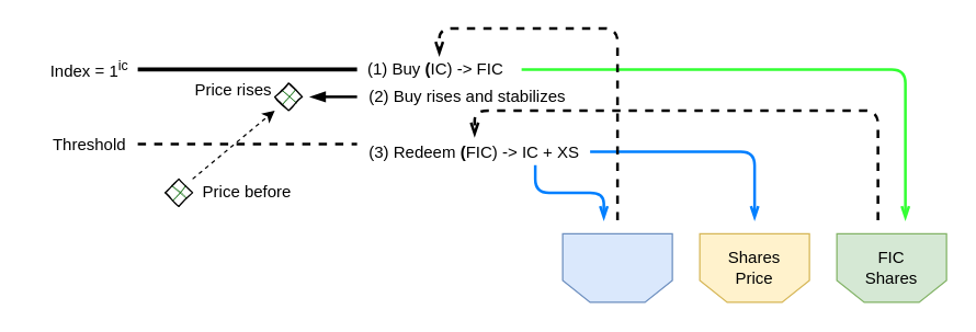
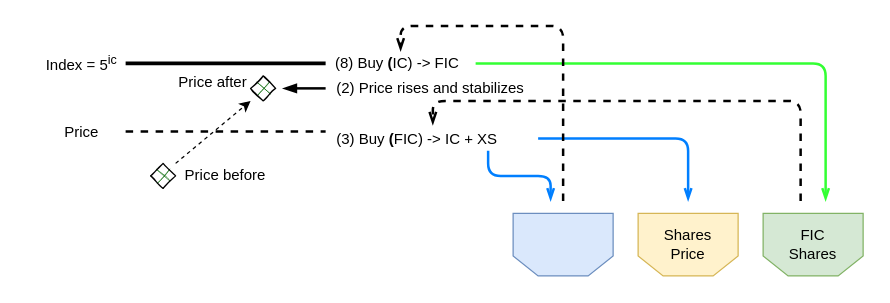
- <mxCell id="8" value="Index = 1&lt;sup&gt;ic&lt;/sup&gt;" style="text;html=1;strokeColor=none;fillColor=none;align=center;verticalAlign=middle;whiteSpace=wrap;rounded=0;" parent="1" vertex="1"><mxGeometry x="20" y="40" width="90" height="20" as="geometry" /></mxCell>
+ <mxCell id="8" value="Index = 5&lt;sup&gt;ic&lt;/sup&gt;" style="text;html=1;strokeColor=none;fillColor=none;align=center;verticalAlign=middle;whiteSpace=wrap;rounded=0;" parent="1" vertex="1"><mxGeometry x="20" y="40" width="90" height="20" as="geometry" /></mxCell>
- <mxCell id="10" value="(1) Buy&lt;b&gt;&amp;nbsp;(&lt;/b&gt;IC) -&amp;gt; FIC" style="text;html=1;strokeColor=none;fillColor=none;align=left;verticalAlign=middle;whiteSpace=wrap;rounded=0;" parent="1" vertex="1"><mxGeometry x="266.25" y="40" width="113.75" height="20" as="geometry" /></mxCell>
+ <mxCell id="10" value="(8) Buy&lt;b&gt;&amp;nbsp;(&lt;/b&gt;IC) -&amp;gt; FIC" style="text;html=1;strokeColor=none;fillColor=none;align=left;verticalAlign=middle;whiteSpace=wrap;rounded=0;" parent="1" vertex="1"><mxGeometry x="266.25" y="40" width="113.75" height="20" as="geometry" /></mxCell>
- <mxCell id="15" value="Price rises" style="text;html=1;strokeColor=none;fillColor=none;align=center;verticalAlign=middle;whiteSpace=wrap;rounded=0;" parent="1" vertex="1"><mxGeometry x="120" y="50" width="100" height="30" as="geometry" /></mxCell>
+ <mxCell id="15" value="Price after" style="text;html=1;strokeColor=none;fillColor=none;align=center;verticalAlign=middle;whiteSpace=wrap;rounded=0;" parent="1" vertex="1"><mxGeometry x="120" y="50" width="100" height="30" as="geometry" /></mxCell>
- <mxCell id="12" value="(2) Buy rises and stabilizes" style="text;html=1;strokeColor=none;fillColor=none;align=left;verticalAlign=middle;whiteSpace=wrap;rounded=0;" parent="1" vertex="1"><mxGeometry x="266.87" y="55" width="163.13" height="30" as="geometry" /></mxCell>
+ <mxCell id="12" value="(2) Price rises and stabilizes" style="text;html=1;strokeColor=none;fillColor=none;align=left;verticalAlign=middle;whiteSpace=wrap;rounded=0;" parent="1" vertex="1"><mxGeometry x="266.87" y="55" width="163.13" height="30" as="geometry" /></mxCell>
- <mxCell id="7" value="Threshold" style="text;html=1;strokeColor=none;fillColor=none;align=center;verticalAlign=middle;whiteSpace=wrap;rounded=0;" parent="1" vertex="1"><mxGeometry x="20" y="95" width="90" height="20" as="geometry" /></mxCell>
+ <mxCell id="7" value="Price" style="text;html=1;strokeColor=none;fillColor=none;align=center;verticalAlign=middle;whiteSpace=wrap;rounded=0;" parent="1" vertex="1"><mxGeometry x="20" y="95" width="90" height="20" as="geometry" /></mxCell>
- <mxCell id="11" value="(3) Redeem&amp;nbsp;&lt;b&gt;(&lt;/b&gt;FIC) -&amp;gt; IC + XS" style="text;html=1;strokeColor=none;fillColor=none;align=left;verticalAlign=middle;whiteSpace=wrap;rounded=0;" parent="1" vertex="1"><mxGeometry x="266.87" y="101" width="171.87" height="20" as="geometry" /></mxCell>
+ <mxCell id="11" value="(3) Buy&amp;nbsp;&lt;b&gt;(&lt;/b&gt;FIC) -&amp;gt; IC + XS" style="text;html=1;strokeColor=none;fillColor=none;align=left;verticalAlign=middle;whiteSpace=wrap;rounded=0;" parent="1" vertex="1"><mxGeometry x="266.87" y="101" width="171.87" height="20" as="geometry" /></mxCell>
